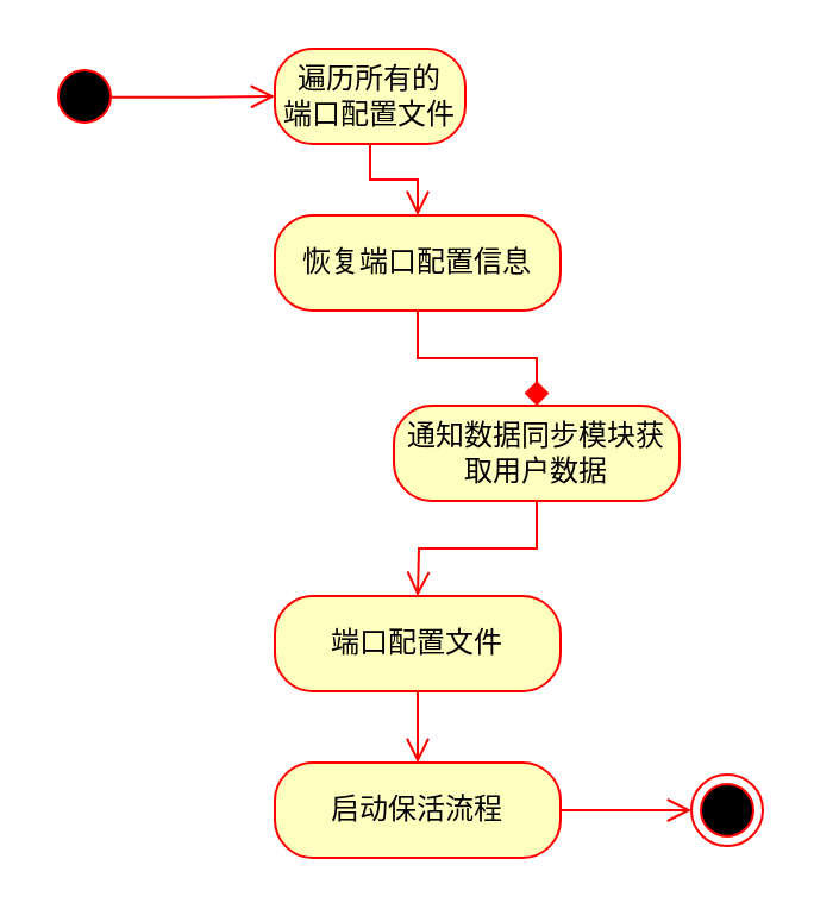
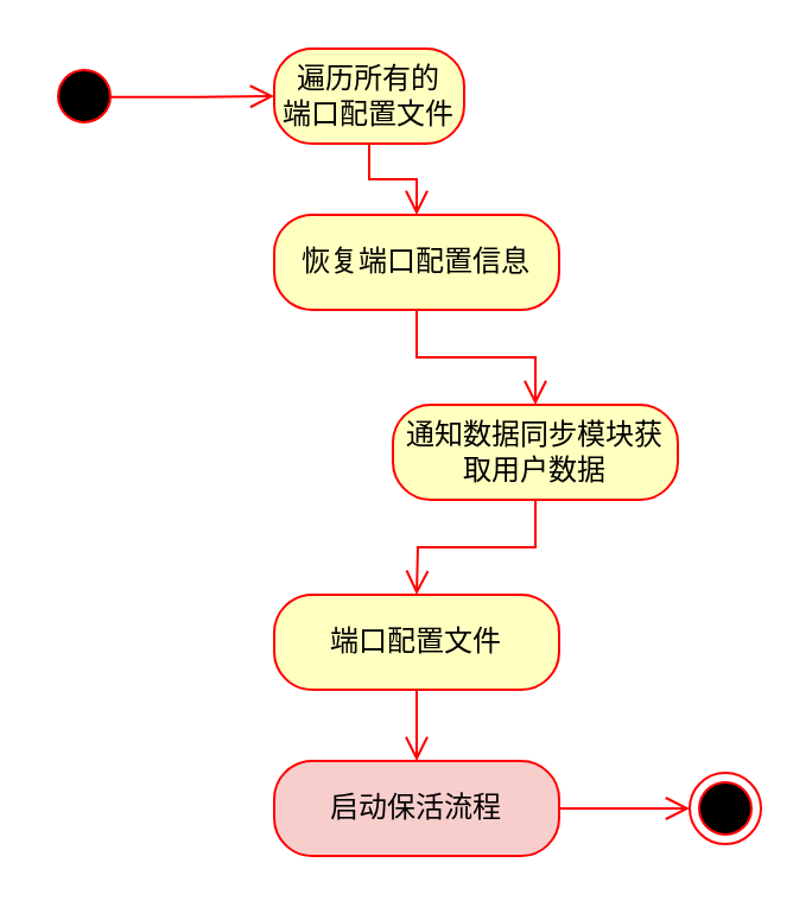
- <mxCell id="6" value="" style="edgeStyle=orthogonalEdgeStyle;html=1;verticalAlign=bottom;endArrow=diamond;endSize=8;strokeColor=#ff0000;rounded=0;entryX=0.5;entryY=0;entryDx=0;entryDy=0;" parent="1" source="5" edge="1" target="7"><mxGeometry relative="1" as="geometry"><mxPoint x="175" y="180" as="targetPoint" /></mxGeometry></mxCell>
+ <mxCell id="6" value="" style="edgeStyle=orthogonalEdgeStyle;html=1;verticalAlign=bottom;endArrow=open;endSize=8;strokeColor=#ff0000;rounded=0;entryX=0.5;entryY=0;entryDx=0;entryDy=0;" parent="1" source="5" edge="1" target="7"><mxGeometry relative="1" as="geometry"><mxPoint x="175" y="180" as="targetPoint" /></mxGeometry></mxCell>
- <mxCell id="9" value="启动保活流程" style="rounded=1;whiteSpace=wrap;html=1;arcSize=40;fontColor=#000000;fillColor=#ffffc0;strokeColor=#ff0000;" parent="1" vertex="1"><mxGeometry x="115" y="320" width="120" height="40" as="geometry" /></mxCell>
+ <mxCell id="9" value="启动保活流程" style="rounded=1;whiteSpace=wrap;html=1;arcSize=40;fontColor=#000000;fillColor=#f8cecc;strokeColor=#ff0000;" parent="1" vertex="1"><mxGeometry x="115" y="320" width="120" height="40" as="geometry" /></mxCell>
